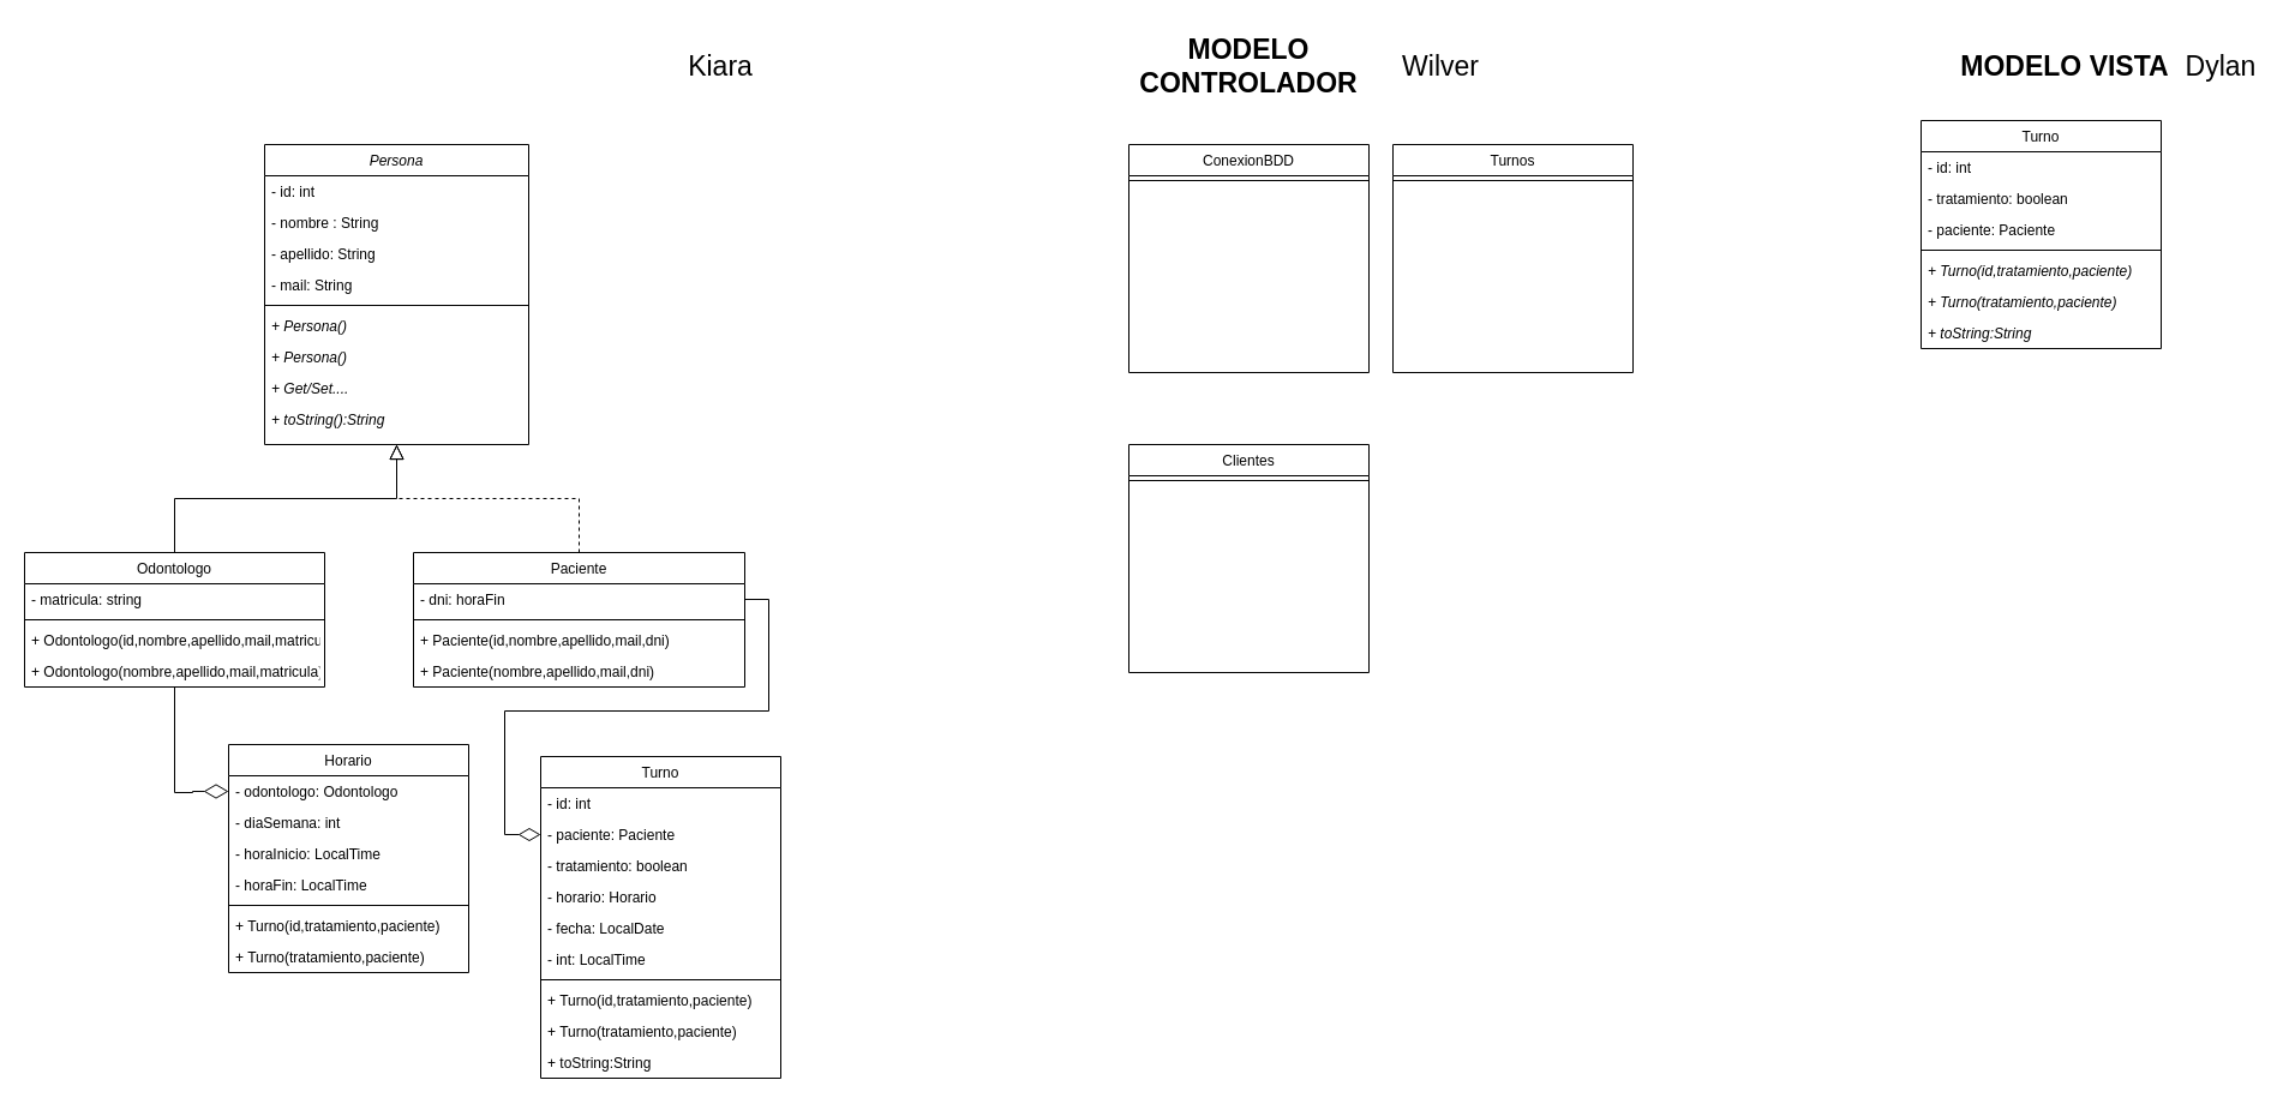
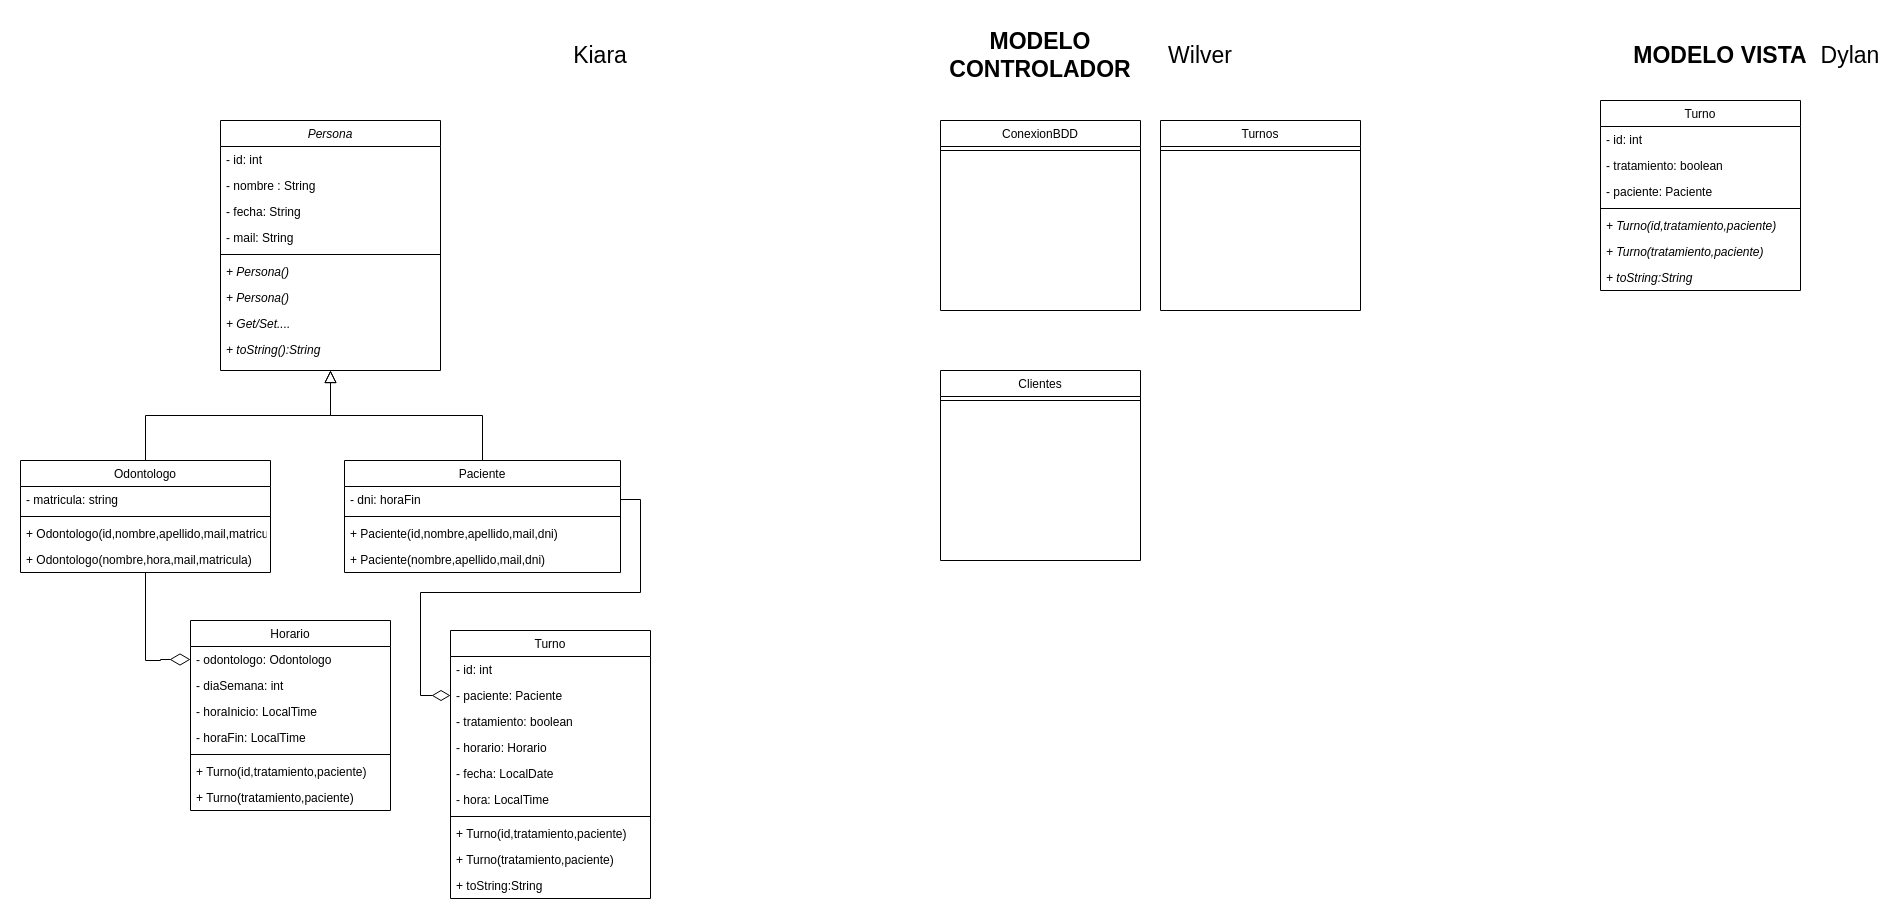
- <mxCell id="5" value="- apellido: String" style="text;align=left;verticalAlign=top;spacingLeft=4;spacingRight=4;overflow=hidden;rotatable=0;points=[[0,0.5],[1,0.5]];portConstraint=eastwest;rounded=0;shadow=0;html=0;" parent="2" vertex="1"><mxGeometry y="78" width="220" height="26" as="geometry" /></mxCell>
+ <mxCell id="5" value="- fecha: String" style="text;align=left;verticalAlign=top;spacingLeft=4;spacingRight=4;overflow=hidden;rotatable=0;points=[[0,0.5],[1,0.5]];portConstraint=eastwest;rounded=0;shadow=0;html=0;" parent="2" vertex="1"><mxGeometry y="78" width="220" height="26" as="geometry" /></mxCell>
- <mxCell id="24" value="" style="endArrow=block;endSize=10;endFill=0;shadow=0;strokeWidth=1;rounded=0;edgeStyle=elbowEdgeStyle;elbow=vertical;dashed=1;" parent="1" source="19" target="2" edge="1"><mxGeometry width="160" relative="1" as="geometry"><mxPoint x="220" y="373" as="sourcePoint" /><mxPoint x="320" y="271" as="targetPoint" /></mxGeometry></mxCell>
+ <mxCell id="24" value="" style="endArrow=block;endSize=10;endFill=0;shadow=0;strokeWidth=1;rounded=0;edgeStyle=elbowEdgeStyle;elbow=vertical;" parent="1" source="19" target="2" edge="1"><mxGeometry width="160" relative="1" as="geometry"><mxPoint x="220" y="373" as="sourcePoint" /><mxPoint x="320" y="271" as="targetPoint" /></mxGeometry></mxCell>
- <mxCell id="17" value="+ Odontologo(nombre,apellido,mail,matricula)" style="text;align=left;verticalAlign=top;spacingLeft=4;spacingRight=4;overflow=hidden;rotatable=0;points=[[0,0.5],[1,0.5]];portConstraint=eastwest;" parent="13" vertex="1"><mxGeometry y="86" width="250" height="26" as="geometry" /></mxCell>
+ <mxCell id="17" value="+ Odontologo(nombre,hora,mail,matricula)" style="text;align=left;verticalAlign=top;spacingLeft=4;spacingRight=4;overflow=hidden;rotatable=0;points=[[0,0.5],[1,0.5]];portConstraint=eastwest;" parent="13" vertex="1"><mxGeometry y="86" width="250" height="26" as="geometry" /></mxCell>
- <mxCell id="31" value="- int: LocalTime" style="text;align=left;verticalAlign=top;spacingLeft=4;spacingRight=4;overflow=hidden;rotatable=0;points=[[0,0.5],[1,0.5]];portConstraint=eastwest;" vertex="1" parent="25"><mxGeometry y="156" width="200" height="26" as="geometry" /></mxCell>
+ <mxCell id="31" value="- hora: LocalTime" style="text;align=left;verticalAlign=top;spacingLeft=4;spacingRight=4;overflow=hidden;rotatable=0;points=[[0,0.5],[1,0.5]];portConstraint=eastwest;" vertex="1" parent="25"><mxGeometry y="156" width="200" height="26" as="geometry" /></mxCell>
